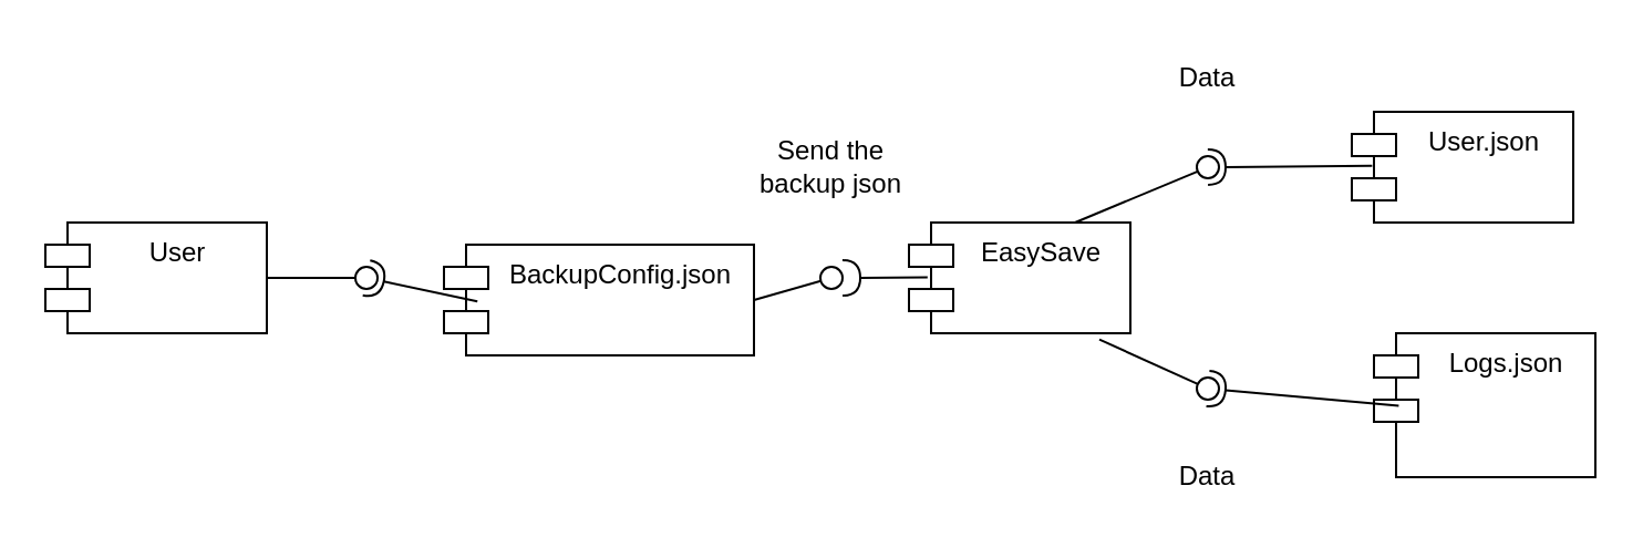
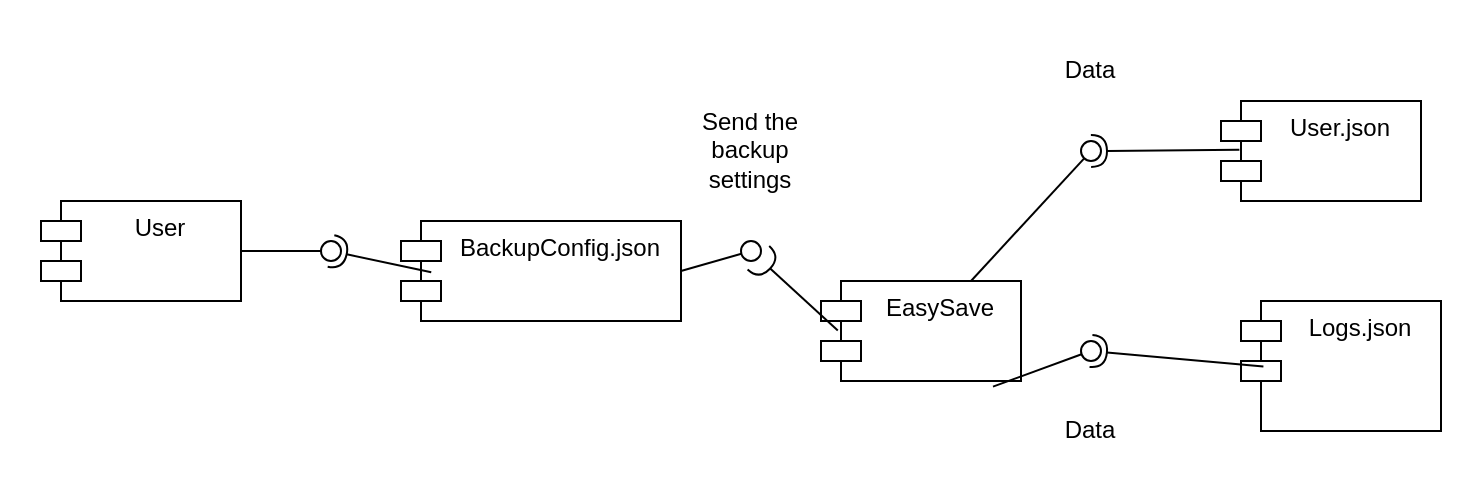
- <mxCell id="19" value="Send the backup json" style="text;html=1;strokeColor=none;fillColor=none;align=center;verticalAlign=middle;whiteSpace=wrap;rounded=0;" parent="1" vertex="1"><mxGeometry x="333.25" y="60" width="83.5" height="30" as="geometry" /></mxCell>
+ <mxCell id="19" value="Send the backup settings" style="text;html=1;strokeColor=none;fillColor=none;align=center;verticalAlign=middle;whiteSpace=wrap;rounded=0;" parent="1" vertex="1"><mxGeometry x="333.25" y="60" width="83.5" height="30" as="geometry" /></mxCell>
- <mxCell id="5" value="EasySave" style="shape=module;align=left;spacingLeft=20;align=center;verticalAlign=top;direction=east;" parent="1" vertex="1"><mxGeometry x="410" y="100" width="100" height="50" as="geometry" /></mxCell>
+ <mxCell id="5" value="EasySave" style="shape=module;align=left;spacingLeft=20;align=center;verticalAlign=top;direction=east;" parent="1" vertex="1"><mxGeometry x="410" y="140" width="100" height="50" as="geometry" /></mxCell>
